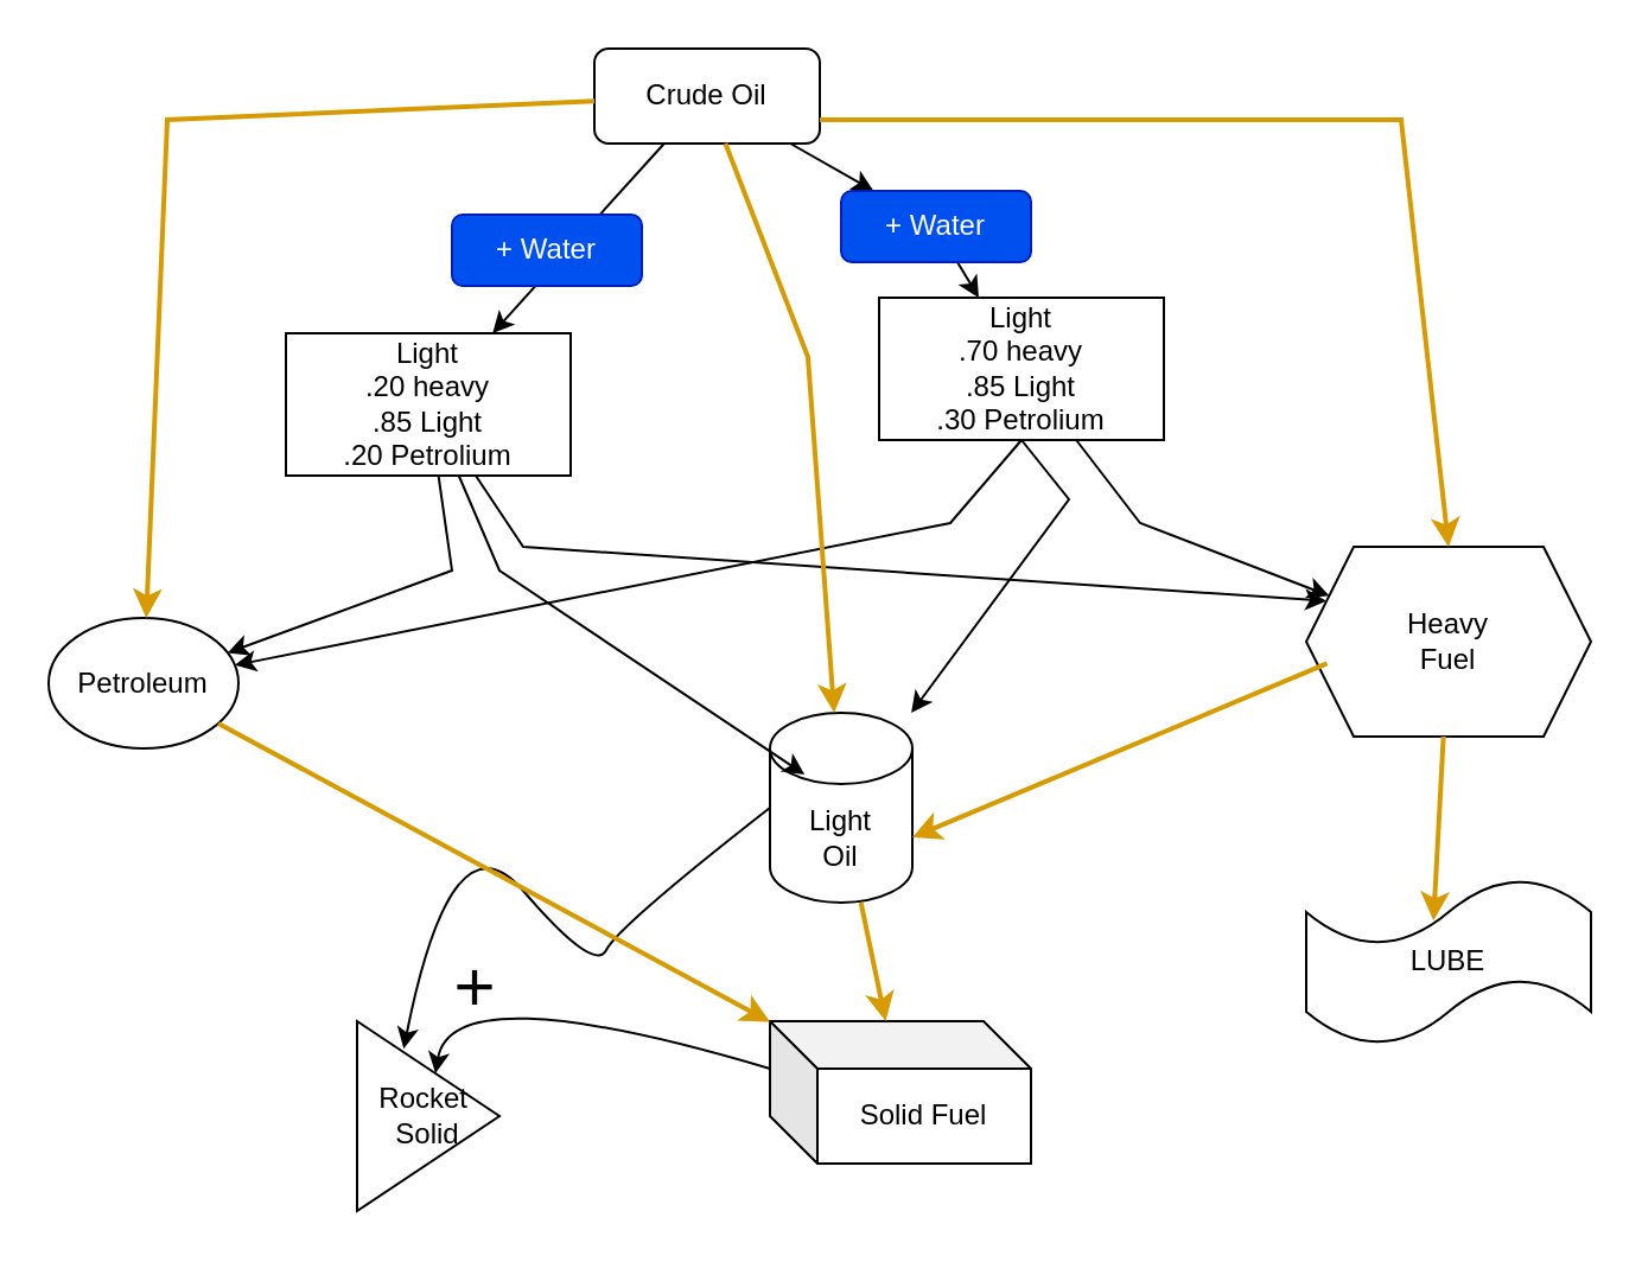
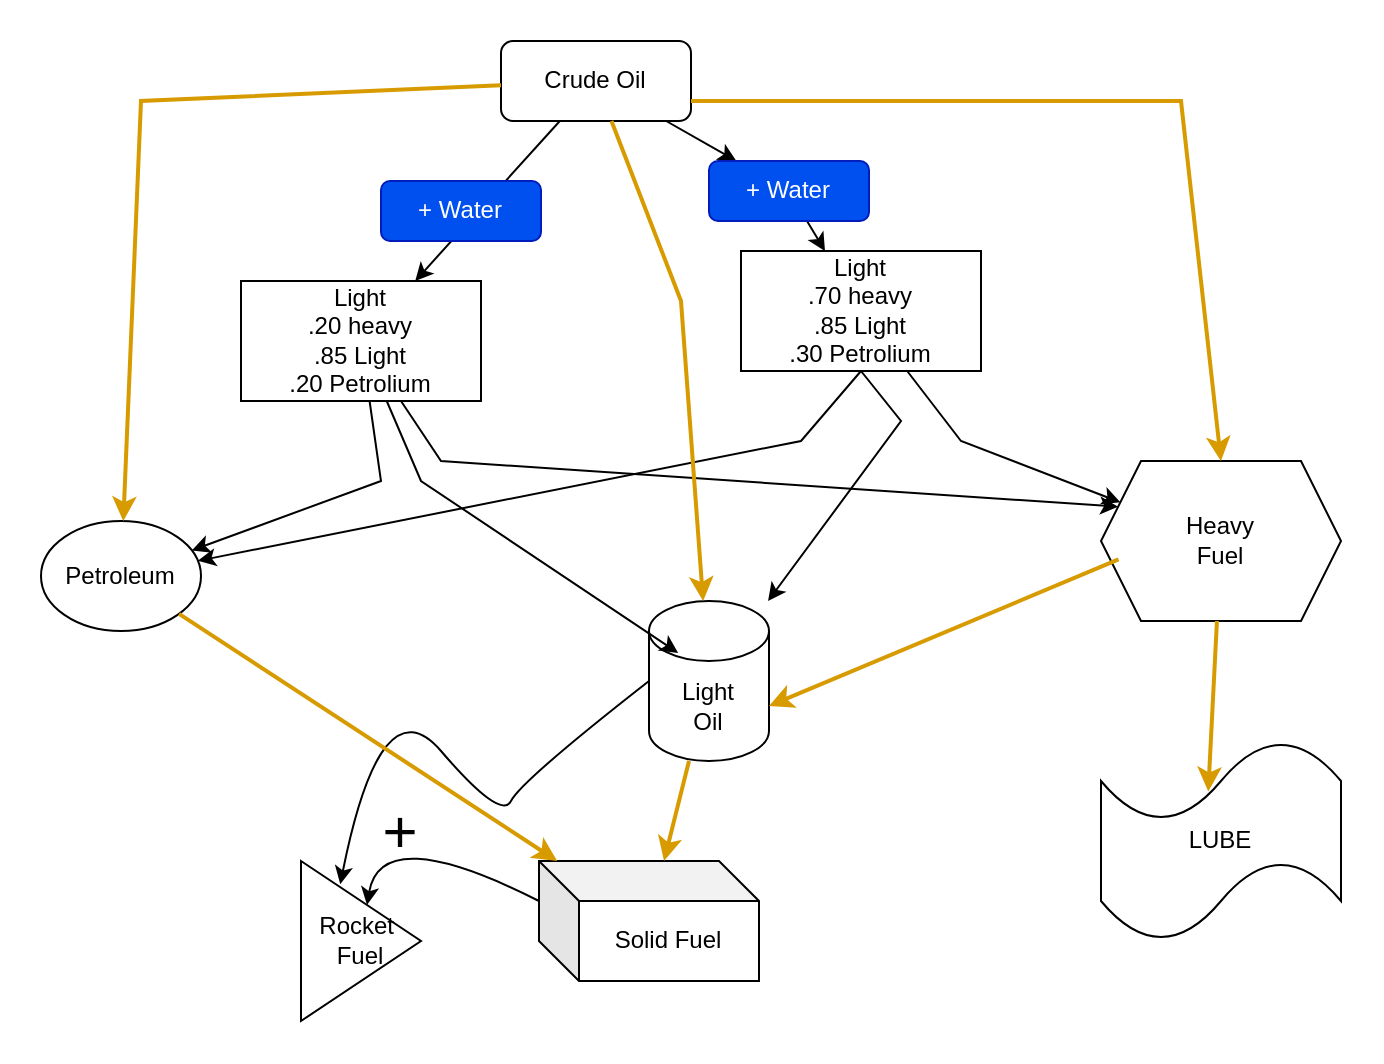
- <mxCell id="10" value="LUBE" style="shape=tape;whiteSpace=wrap;html=1;" vertex="1" parent="1"><mxGeometry x="550" y="370" width="120" height="70" as="geometry" /></mxCell>
+ <mxCell id="10" value="LUBE" style="shape=tape;whiteSpace=wrap;html=1;" vertex="1" parent="1"><mxGeometry x="550" y="370" width="120" height="100" as="geometry" /></mxCell>
- <mxCell id="8" value="Solid Fuel" style="shape=cube;whiteSpace=wrap;html=1;boundedLbl=1;backgroundOutline=1;darkOpacity=0.05;darkOpacity2=0.1;" vertex="1" parent="1"><mxGeometry x="324" y="430" width="110" height="60" as="geometry" /></mxCell>
+ <mxCell id="8" value="Solid Fuel" style="shape=cube;whiteSpace=wrap;html=1;boundedLbl=1;backgroundOutline=1;darkOpacity=0.05;darkOpacity2=0.1;" vertex="1" parent="1"><mxGeometry x="269" y="430" width="110" height="60" as="geometry" /></mxCell>
- <mxCell id="12" value="Rocket&amp;nbsp;&lt;div&gt;Solid&lt;/div&gt;" style="triangle;whiteSpace=wrap;html=1;" vertex="1" parent="1"><mxGeometry x="150" y="430" width="60" height="80" as="geometry" /></mxCell>
+ <mxCell id="12" value="Rocket&amp;nbsp;&lt;div&gt;Fuel&lt;/div&gt;" style="triangle;whiteSpace=wrap;html=1;" vertex="1" parent="1"><mxGeometry x="150" y="430" width="60" height="80" as="geometry" /></mxCell>
